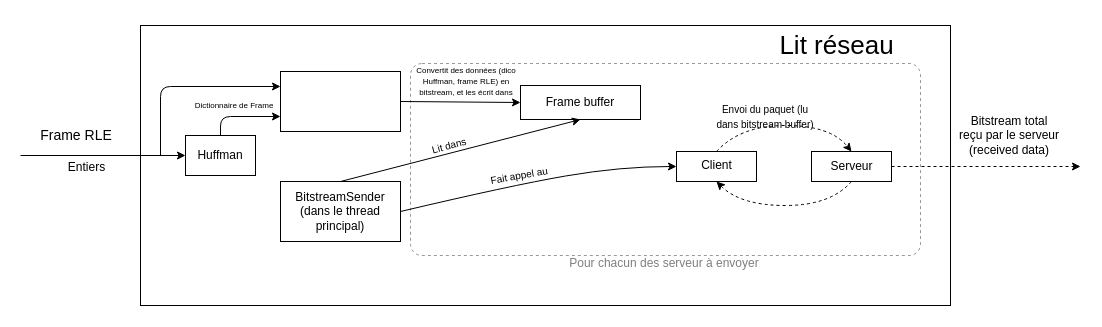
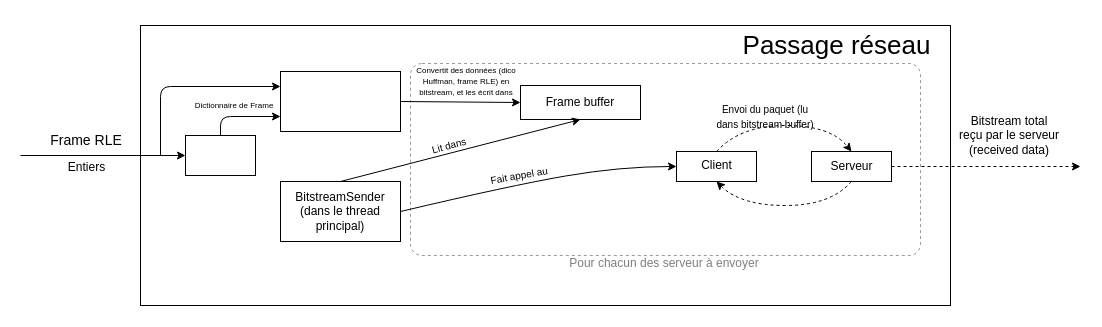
- <mxCell id="3" value="&lt;font style=&quot;font-size: 26px&quot;&gt;Lit réseau&lt;/font&gt;" style="text;html=1;strokeColor=none;fillColor=none;align=center;verticalAlign=middle;whiteSpace=wrap;rounded=0;" parent="1" vertex="1"><mxGeometry x="706.5" y="20" width="259" height="50" as="geometry" /></mxCell>
+ <mxCell id="3" value="&lt;font style=&quot;font-size: 26px&quot;&gt;Passage réseau&lt;/font&gt;" style="text;html=1;strokeColor=none;fillColor=none;align=center;verticalAlign=middle;whiteSpace=wrap;rounded=0;" parent="1" vertex="1"><mxGeometry x="706.5" y="20" width="259" height="50" as="geometry" /></mxCell>
- <mxCell id="5" value="&lt;font style=&quot;font-size: 14px&quot;&gt;Frame RLE&lt;/font&gt;" style="text;html=1;strokeColor=none;fillColor=none;align=center;verticalAlign=middle;whiteSpace=wrap;rounded=0;" parent="1" vertex="1"><mxGeometry x="26" y="125" width="100" height="20" as="geometry" /></mxCell>
+ <mxCell id="5" value="&lt;font style=&quot;font-size: 14px&quot;&gt;Frame RLE&lt;/font&gt;" style="text;html=1;strokeColor=none;fillColor=none;align=center;verticalAlign=middle;whiteSpace=wrap;rounded=0;" parent="1" vertex="1"><mxGeometry x="36" y="130" width="100" height="20" as="geometry" /></mxCell>
- <mxCell id="27" value="Huffman" style="text;html=1;strokeColor=none;fillColor=none;align=center;verticalAlign=middle;whiteSpace=wrap;rounded=0;" parent="1" vertex="1"><mxGeometry x="190" y="142" width="60" height="26" as="geometry" /></mxCell>
